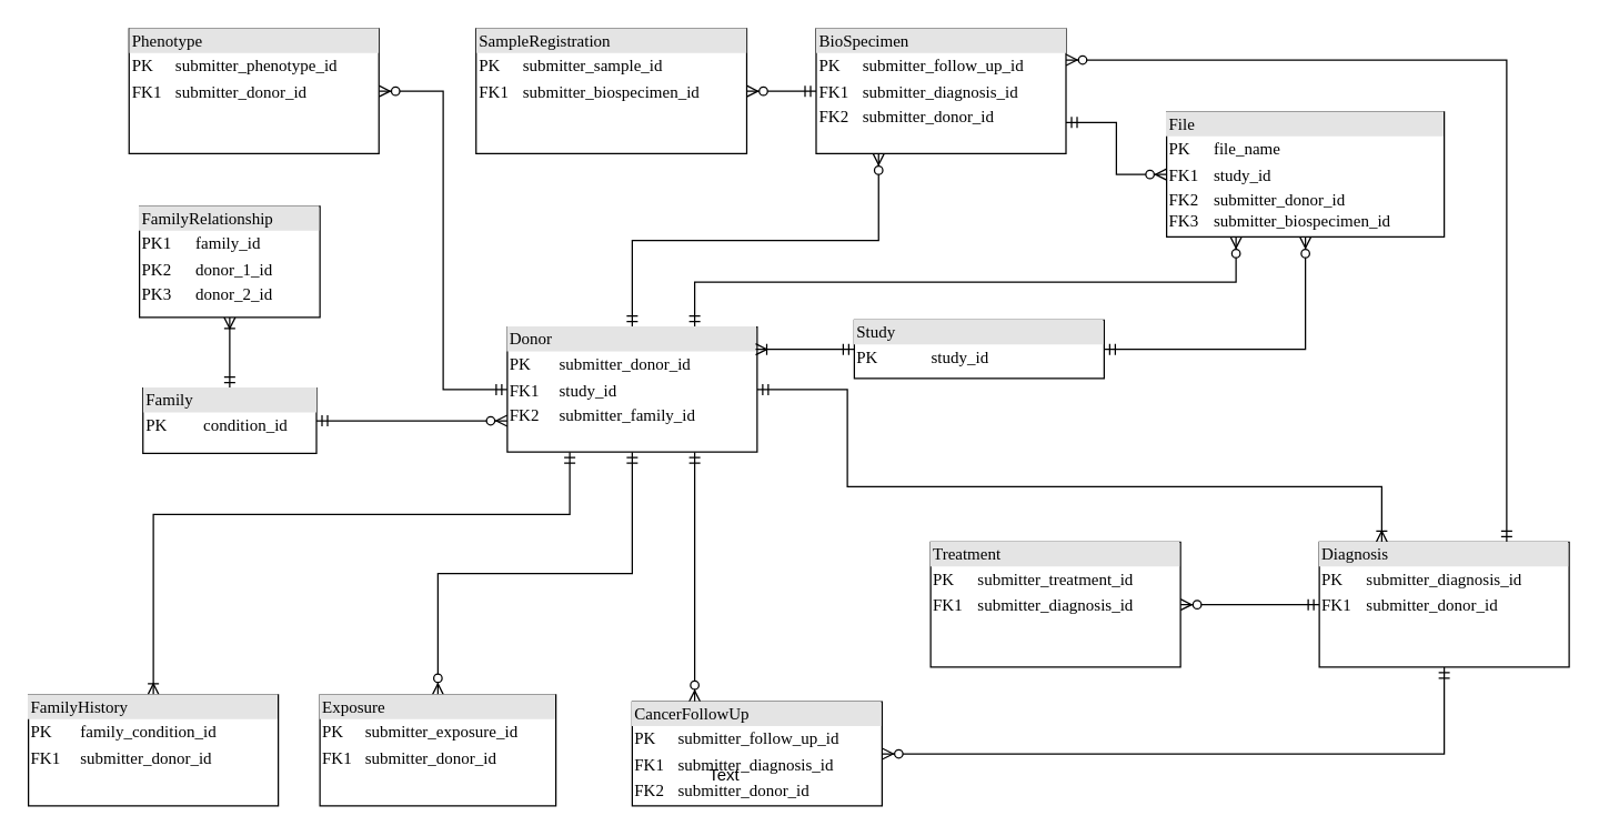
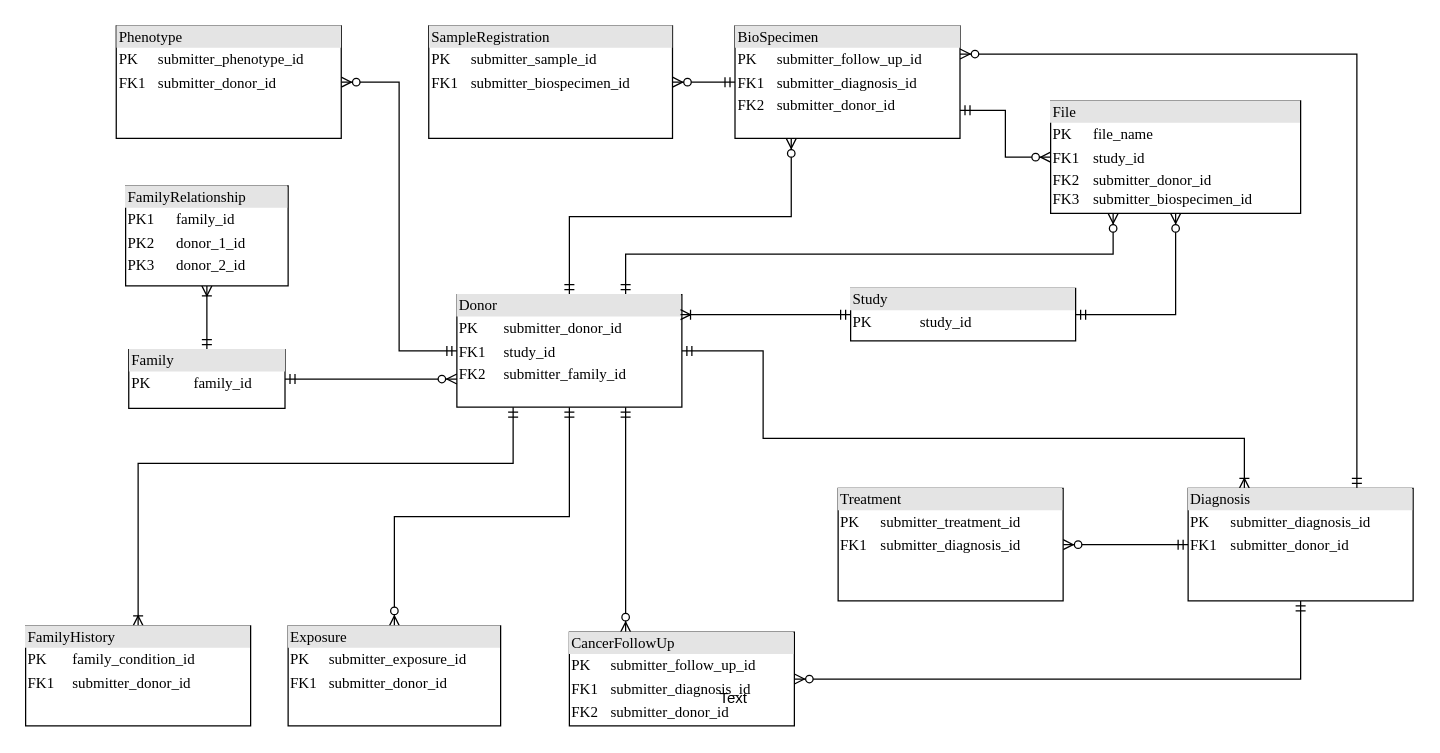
- <mxCell id="11" value="&lt;div style=&quot;box-sizing: border-box ; width: 100% ; background: #e4e4e4 ; padding: 2px&quot;&gt;Study&lt;/div&gt;&lt;table style=&quot;width: 100% ; font-size: 1em&quot; cellpadding=&quot;2&quot; cellspacing=&quot;0&quot;&gt;&lt;tbody&gt;&lt;tr&gt;&lt;td&gt;PK&lt;/td&gt;&lt;td&gt;study_id&lt;/td&gt;&lt;/tr&gt;&lt;/tbody&gt;&lt;/table&gt;" style="verticalAlign=top;align=left;overflow=fill;html=1;rounded=0;shadow=0;comic=0;labelBackgroundColor=none;strokeWidth=1;fontFamily=Verdana;fontSize=12" parent="1" vertex="1"><mxGeometry x="615" y="230" width="180" height="42" as="geometry" /></mxCell>
+ <mxCell id="11" value="&lt;div style=&quot;box-sizing: border-box ; width: 100% ; background: #e4e4e4 ; padding: 2px&quot;&gt;Study&lt;/div&gt;&lt;table style=&quot;width: 100% ; font-size: 1em&quot; cellpadding=&quot;2&quot; cellspacing=&quot;0&quot;&gt;&lt;tbody&gt;&lt;tr&gt;&lt;td&gt;PK&lt;/td&gt;&lt;td&gt;study_id&lt;/td&gt;&lt;/tr&gt;&lt;/tbody&gt;&lt;/table&gt;" style="verticalAlign=top;align=left;overflow=fill;html=1;rounded=0;shadow=0;comic=0;labelBackgroundColor=none;strokeWidth=1;fontFamily=Verdana;fontSize=12" parent="1" vertex="1"><mxGeometry x="680" y="230" width="180" height="42" as="geometry" /></mxCell>
- <mxCell id="15" value="&lt;div style=&quot;box-sizing: border-box ; width: 100% ; background: rgb(228 , 228 , 228) ; padding: 2px&quot;&gt;Family&lt;/div&gt;&lt;table cellpadding=&quot;2&quot; cellspacing=&quot;0&quot; style=&quot;font-size: 1em ; width: 180px&quot;&gt;&lt;tbody&gt;&lt;tr&gt;&lt;td&gt;PK&lt;/td&gt;&lt;td&gt;condition_id&lt;/td&gt;&lt;/tr&gt;&lt;tr&gt;&lt;td&gt;&lt;br&gt;&lt;/td&gt;&lt;td&gt;&lt;br&gt;&lt;/td&gt;&lt;/tr&gt;&lt;/tbody&gt;&lt;/table&gt;" style="verticalAlign=top;align=left;overflow=fill;html=1;rounded=0;shadow=0;comic=0;labelBackgroundColor=none;strokeWidth=1;fontFamily=Verdana;fontSize=12" parent="1" vertex="1"><mxGeometry x="102.5" y="279" width="125" height="47" as="geometry" /></mxCell>
+ <mxCell id="15" value="&lt;div style=&quot;box-sizing: border-box ; width: 100% ; background: rgb(228 , 228 , 228) ; padding: 2px&quot;&gt;Family&lt;/div&gt;&lt;table cellpadding=&quot;2&quot; cellspacing=&quot;0&quot; style=&quot;font-size: 1em ; width: 180px&quot;&gt;&lt;tbody&gt;&lt;tr&gt;&lt;td&gt;PK&lt;/td&gt;&lt;td&gt;family_id&lt;/td&gt;&lt;/tr&gt;&lt;tr&gt;&lt;td&gt;&lt;br&gt;&lt;/td&gt;&lt;td&gt;&lt;br&gt;&lt;/td&gt;&lt;/tr&gt;&lt;/tbody&gt;&lt;/table&gt;" style="verticalAlign=top;align=left;overflow=fill;html=1;rounded=0;shadow=0;comic=0;labelBackgroundColor=none;strokeWidth=1;fontFamily=Verdana;fontSize=12" parent="1" vertex="1"><mxGeometry x="102.5" y="279" width="125" height="47" as="geometry" /></mxCell>
- <mxCell id="23" value="Text" style="text;html=1;align=center;verticalAlign=middle;resizable=0;points=[];autosize=1;" vertex="1" parent="22"><mxGeometry x="46" y="43" width="40" height="20" as="geometry" /></mxCell>
+ <mxCell id="23" value="Text" style="text;html=1;align=center;verticalAlign=middle;resizable=0;points=[];autosize=1;" vertex="1" parent="22"><mxGeometry x="111" y="43" width="40" height="20" as="geometry" /></mxCell>
